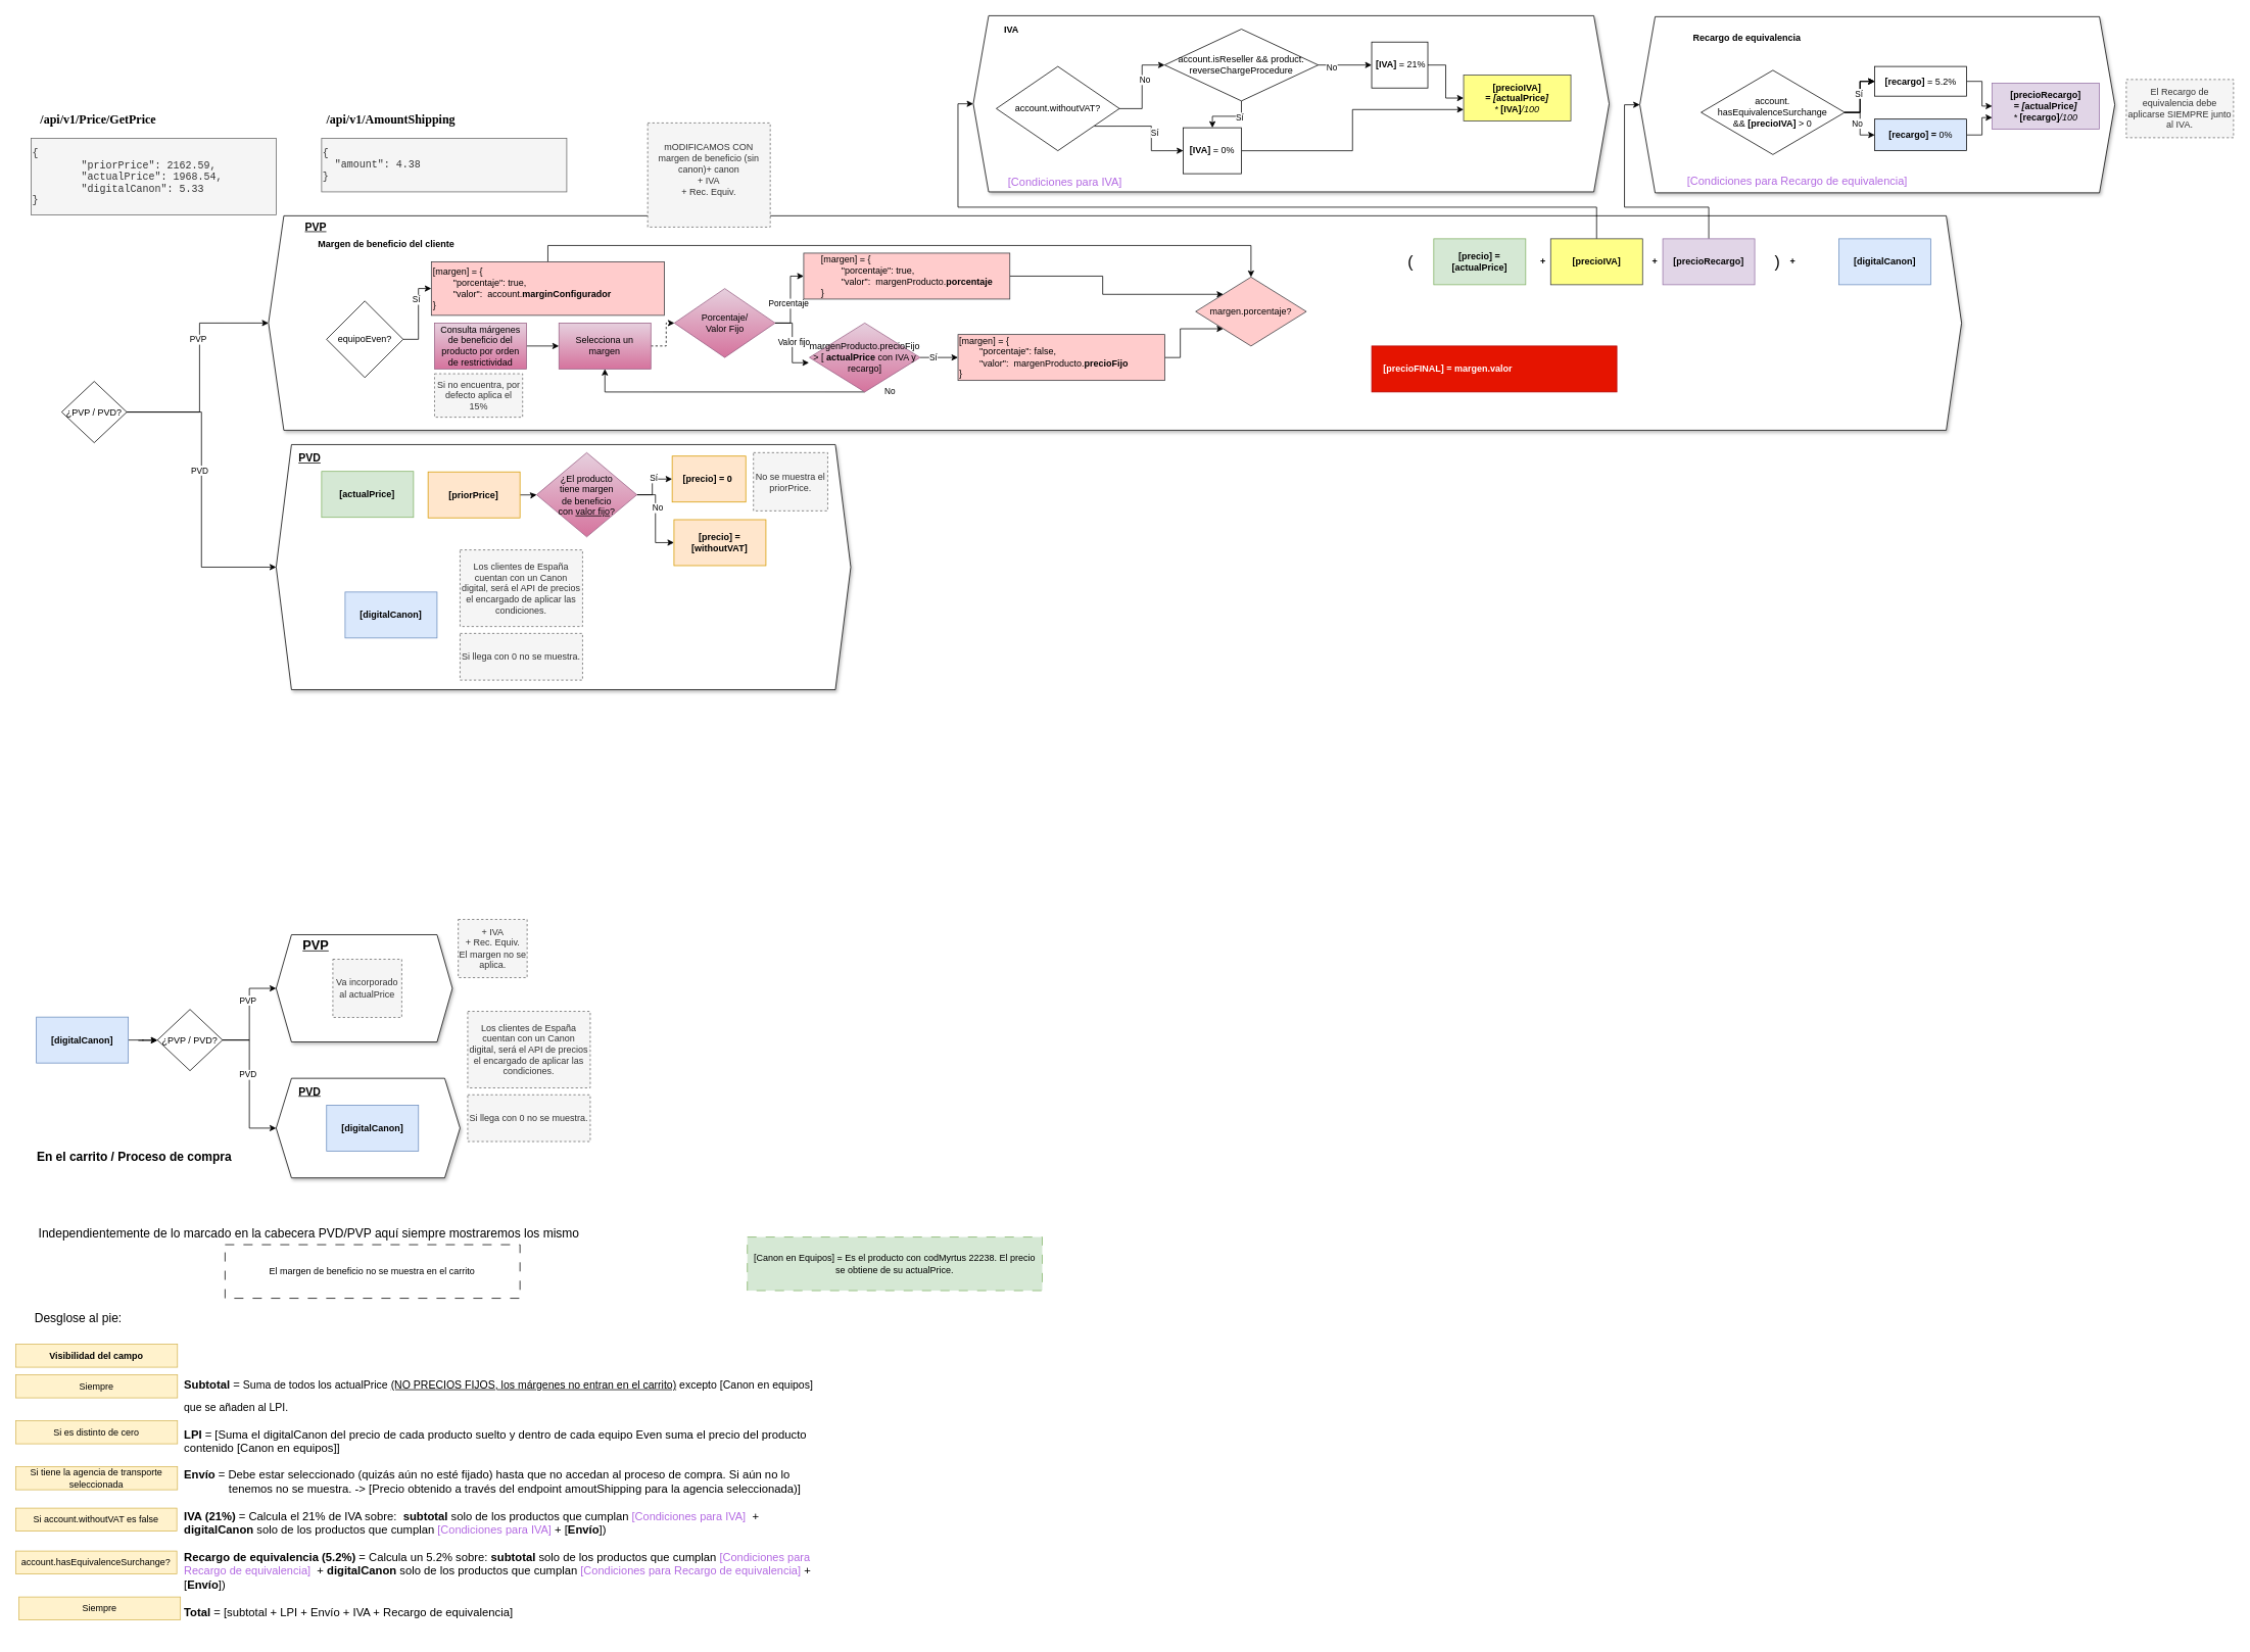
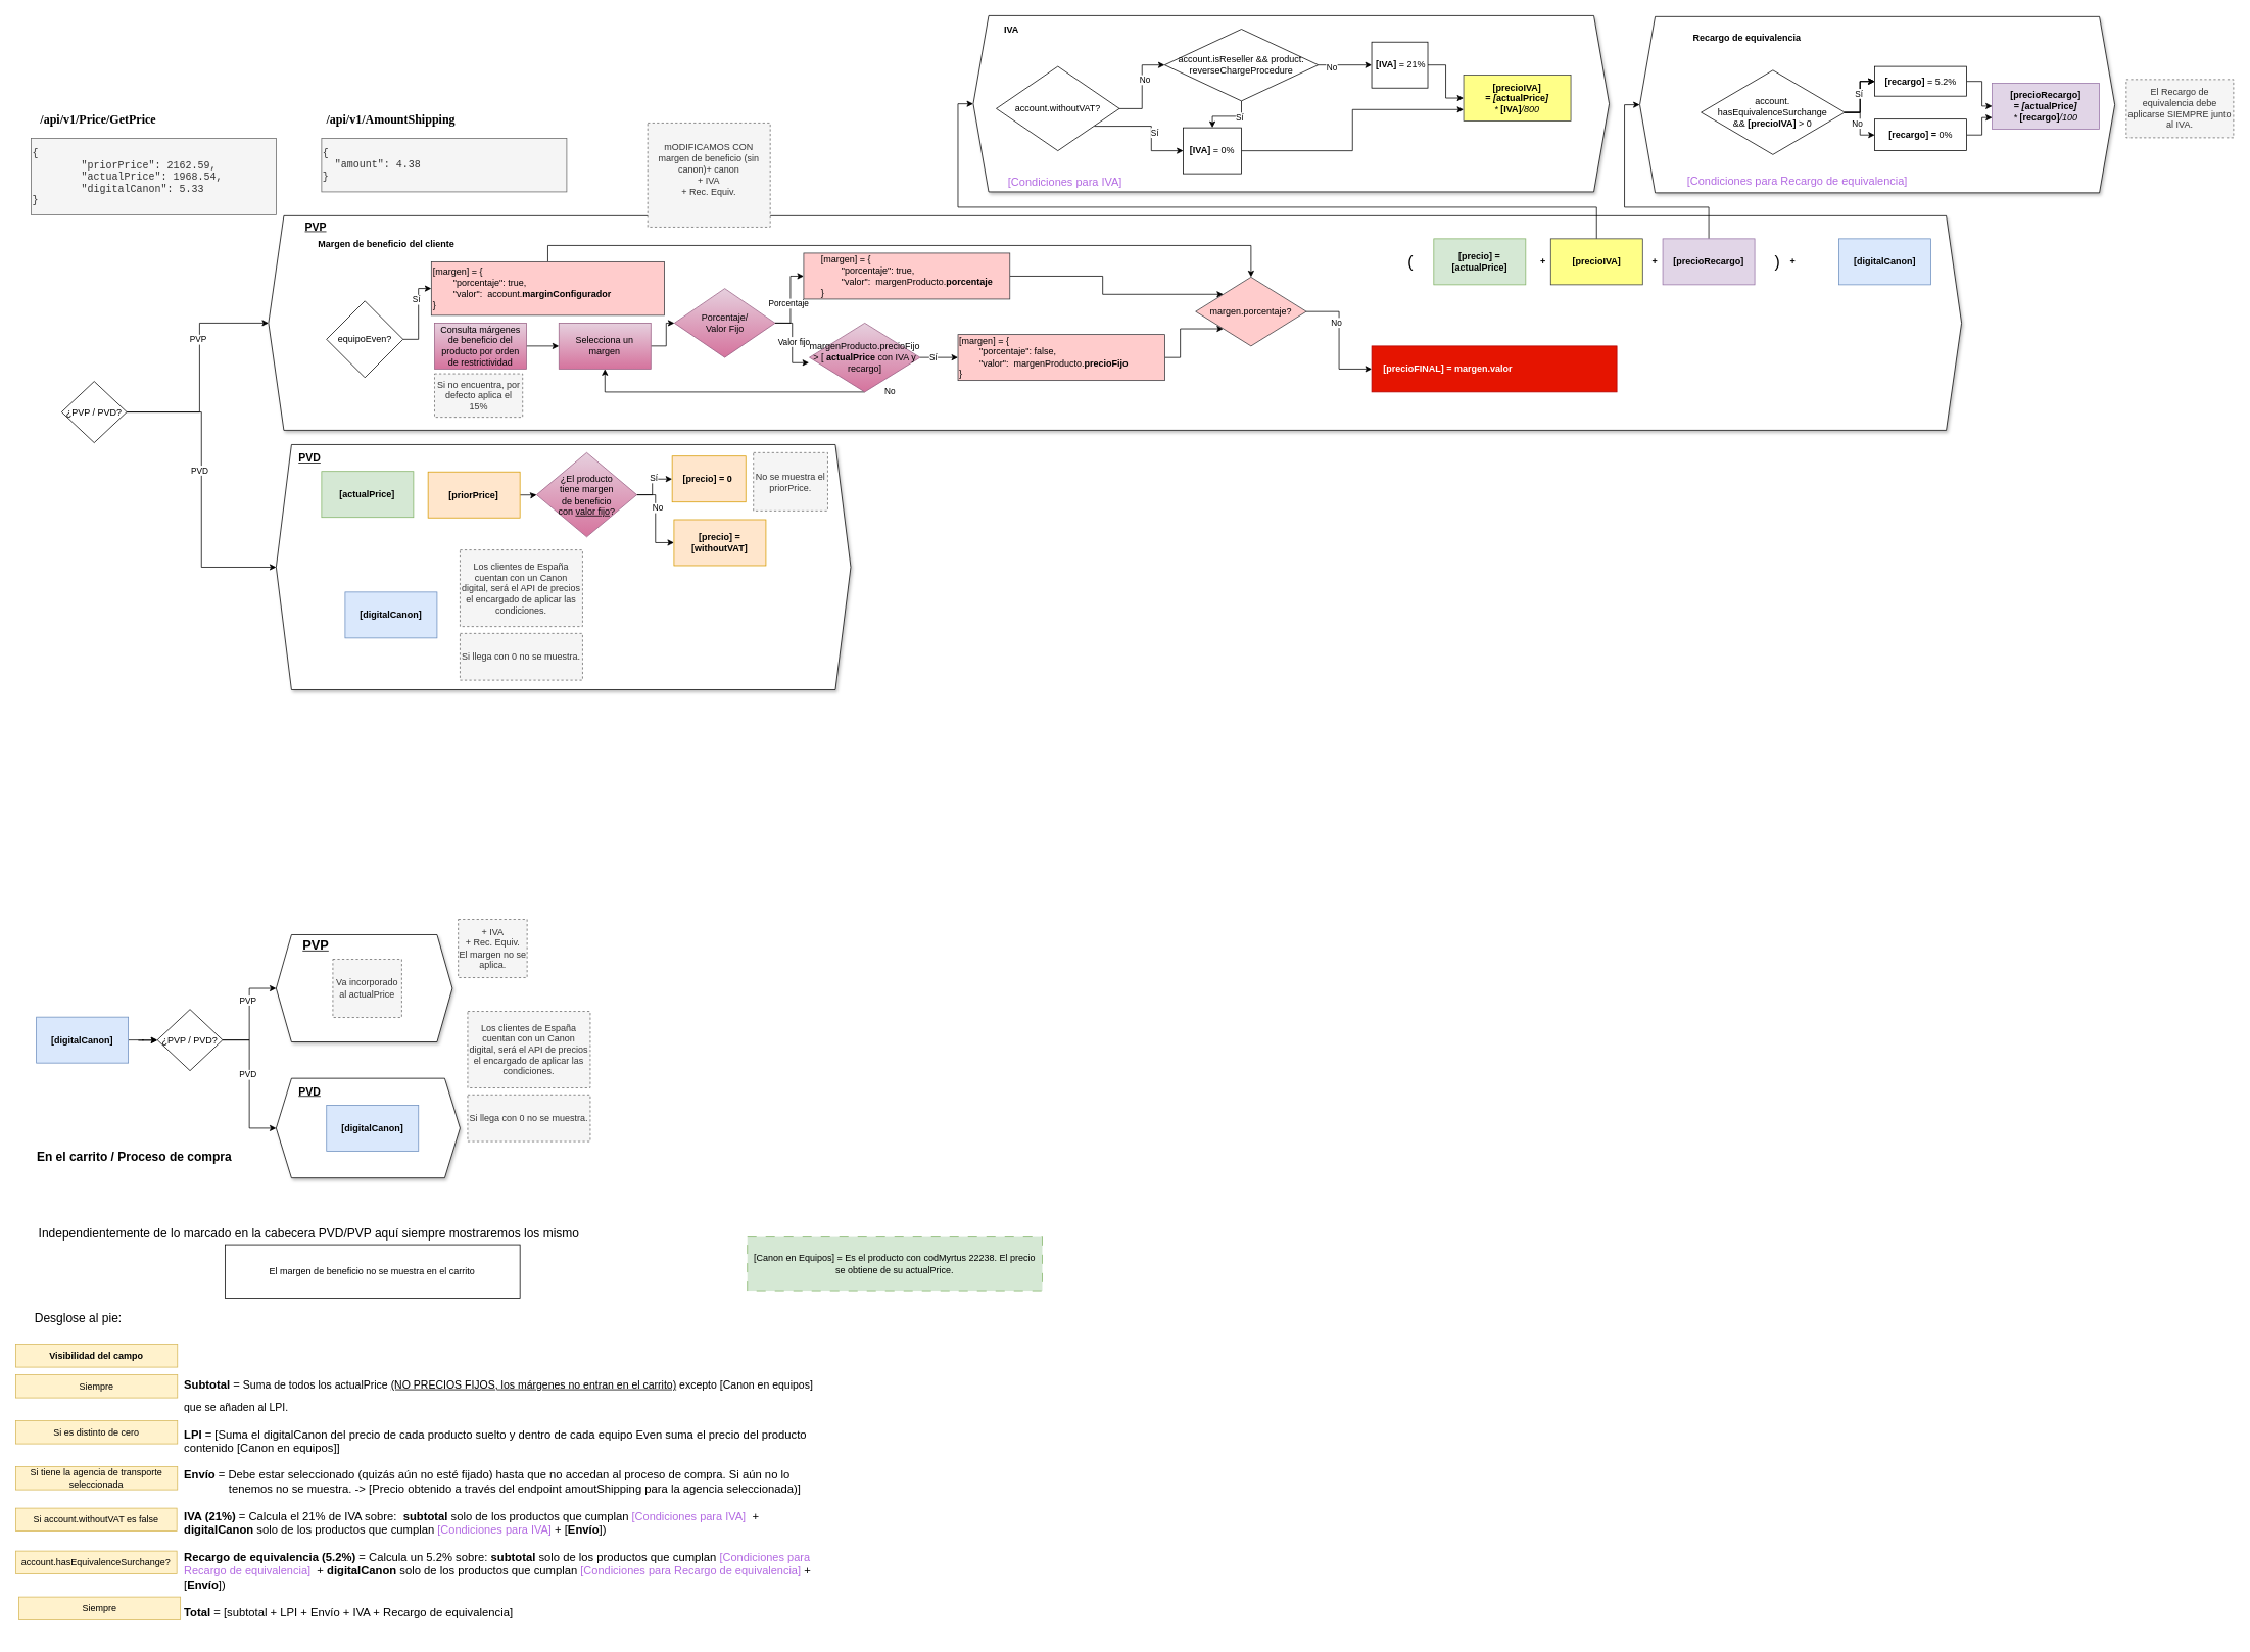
- <mxCell id="14" value="&lt;div&gt;&lt;b style=&quot;background-color: initial;&quot;&gt;[precioIVA] =&amp;nbsp;&lt;/b&gt;&lt;i&gt;&lt;b&gt;[&lt;/b&gt;&lt;/i&gt;&lt;b&gt;actualPrice&lt;/b&gt;&lt;i&gt;&lt;b&gt;] &lt;/b&gt;*&amp;nbsp;&lt;/i&gt;&lt;b&gt;[IVA]&lt;/b&gt;&lt;i&gt;/100&lt;/i&gt;&lt;/div&gt;" style="whiteSpace=wrap;html=1;fillColor=#ffff88;strokeColor=#36393d;" parent="1" vertex="1"><mxGeometry x="1910" y="97.5" width="140" height="60" as="geometry" /></mxCell>
+ <mxCell id="14" value="&lt;div&gt;&lt;b style=&quot;background-color: initial;&quot;&gt;[precioIVA] =&amp;nbsp;&lt;/b&gt;&lt;i&gt;&lt;b&gt;[&lt;/b&gt;&lt;/i&gt;&lt;b&gt;actualPrice&lt;/b&gt;&lt;i&gt;&lt;b&gt;] &lt;/b&gt;*&amp;nbsp;&lt;/i&gt;&lt;b&gt;[IVA]&lt;/b&gt;&lt;i&gt;/800&lt;/i&gt;&lt;/div&gt;" style="whiteSpace=wrap;html=1;fillColor=#ffff88;strokeColor=#36393d;" parent="1" vertex="1"><mxGeometry x="1910" y="97.5" width="140" height="60" as="geometry" /></mxCell>
- <mxCell id="25" value="&lt;b&gt;[recargo] =&amp;nbsp;&lt;/b&gt;0%" style="whiteSpace=wrap;html=1;fillColor=#dae8fc;" parent="1" vertex="1"><mxGeometry x="2446.7" y="155" width="120" height="41.25" as="geometry" /></mxCell>
+ <mxCell id="25" value="&lt;b&gt;[recargo] =&amp;nbsp;&lt;/b&gt;0%" style="whiteSpace=wrap;html=1;" parent="1" vertex="1"><mxGeometry x="2446.7" y="155" width="120" height="41.25" as="geometry" /></mxCell>
- <mxCell id="106" style="edgeStyle=orthogonalEdgeStyle;rounded=0;orthogonalLoop=1;jettySize=auto;html=1;dashed=1;" edge="1" parent="1" source="107" target="32"><mxGeometry relative="1" as="geometry" /></mxCell>
+ <mxCell id="106" style="edgeStyle=orthogonalEdgeStyle;rounded=0;orthogonalLoop=1;jettySize=auto;html=1;" edge="1" parent="1" source="107" target="32"><mxGeometry relative="1" as="geometry" /></mxCell>
+ <mxCell id="117" style="edgeStyle=orthogonalEdgeStyle;rounded=0;orthogonalLoop=1;jettySize=auto;html=1;entryX=0;entryY=0.5;entryDx=0;entryDy=0;" edge="1" parent="1" source="119" target="121"><mxGeometry relative="1" as="geometry"><mxPoint x="1760.05" y="457.49" as="targetPoint" /></mxGeometry></mxCell>
+ <mxCell id="118" value="No" style="edgeLabel;html=1;align=center;verticalAlign=middle;resizable=0;points=[];" vertex="1" connectable="0" parent="117"><mxGeometry x="-0.286" y="-4" relative="1" as="geometry"><mxPoint as="offset" /></mxGeometry></mxCell>
- <mxCell id="42" value="El margen de beneficio no se muestra en el carrito" style="whiteSpace=wrap;html=1;dashed=1;dashPattern=12 12;" parent="1" vertex="1"><mxGeometry x="293.29" y="1624.7" width="385" height="70" as="geometry" /></mxCell>
+ <mxCell id="42" value="El margen de beneficio no se muestra en el carrito" style="whiteSpace=wrap;html=1;dashed=0;dashPattern=12 12;" parent="1" vertex="1"><mxGeometry x="293.29" y="1624.7" width="385" height="70" as="geometry" /></mxCell>
